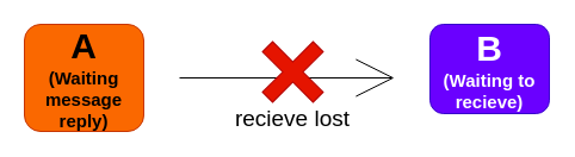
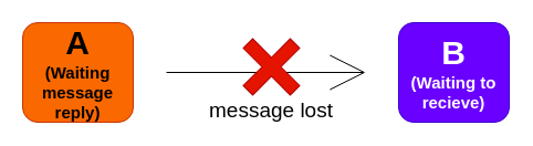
- <mxCell id="4" value="&lt;font&gt;&lt;span style=&quot;font-size: 30px&quot;&gt;B&lt;/span&gt;&lt;br&gt;&lt;font style=&quot;font-size: 15px&quot;&gt;(Waiting to recieve)&lt;/font&gt;&lt;br&gt;&lt;/font&gt;" style="rounded=1;whiteSpace=wrap;html=1;fillColor=#6a00ff;strokeColor=#3700CC;fontColor=#ffffff;fontStyle=1" vertex="1" parent="1"><mxGeometry x="360" y="20" width="100" height="75" as="geometry" /></mxCell>
+ <mxCell id="4" value="&lt;font&gt;&lt;span style=&quot;font-size: 30px&quot;&gt;B&lt;/span&gt;&lt;br&gt;&lt;font style=&quot;font-size: 15px&quot;&gt;(Waiting to recieve)&lt;/font&gt;&lt;br&gt;&lt;/font&gt;" style="rounded=1;whiteSpace=wrap;html=1;fillColor=#6a00ff;strokeColor=#3700CC;fontColor=#ffffff;fontStyle=1" vertex="1" parent="1"><mxGeometry x="360" y="20" width="100" height="90" as="geometry" /></mxCell>
- <mxCell id="6" value="recieve lost" style="text;html=1;strokeColor=none;fillColor=none;align=center;verticalAlign=middle;whiteSpace=wrap;rounded=0;fontSize=19;" vertex="1" parent="1"><mxGeometry x="180" y="90" width="130" height="20" as="geometry" /></mxCell>
+ <mxCell id="6" value="message lost" style="text;html=1;strokeColor=none;fillColor=none;align=center;verticalAlign=middle;whiteSpace=wrap;rounded=0;fontSize=19;" vertex="1" parent="1"><mxGeometry x="180" y="90" width="130" height="20" as="geometry" /></mxCell>
